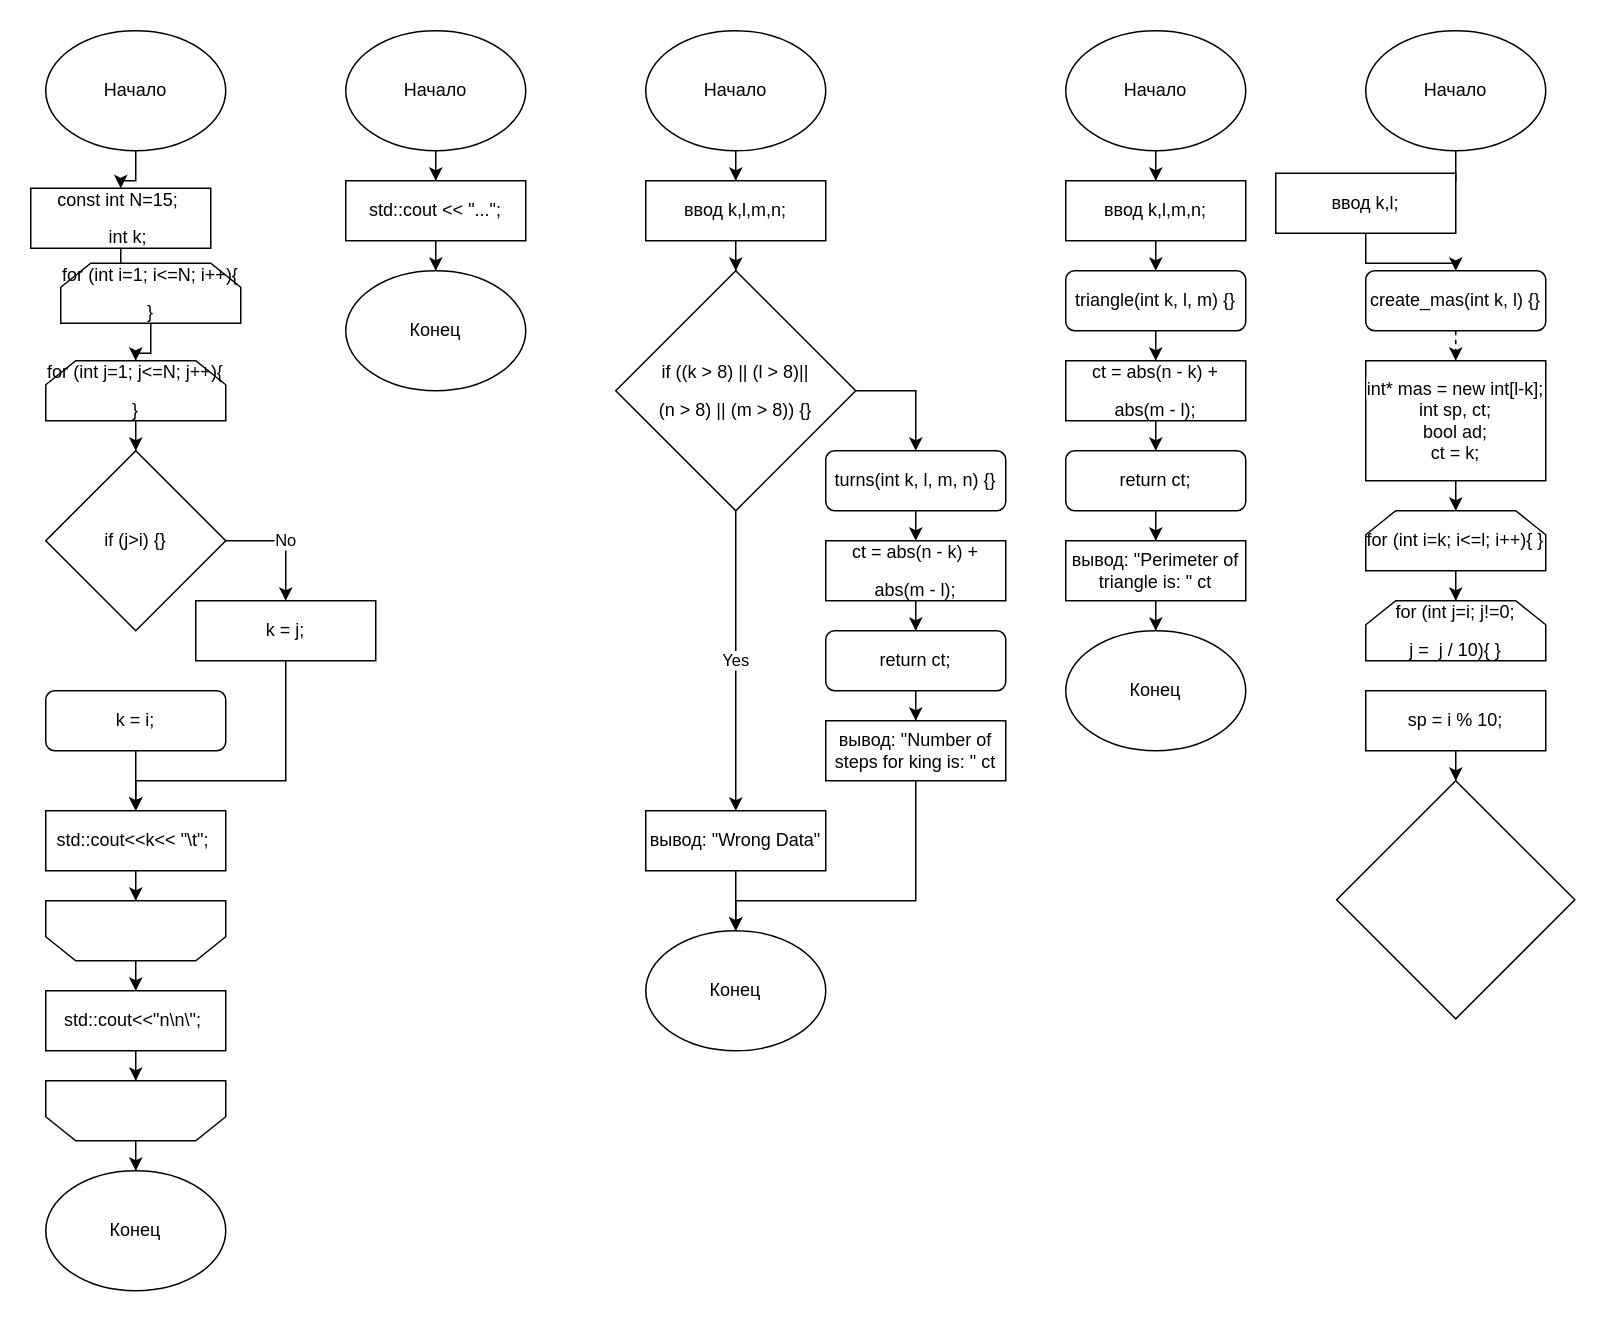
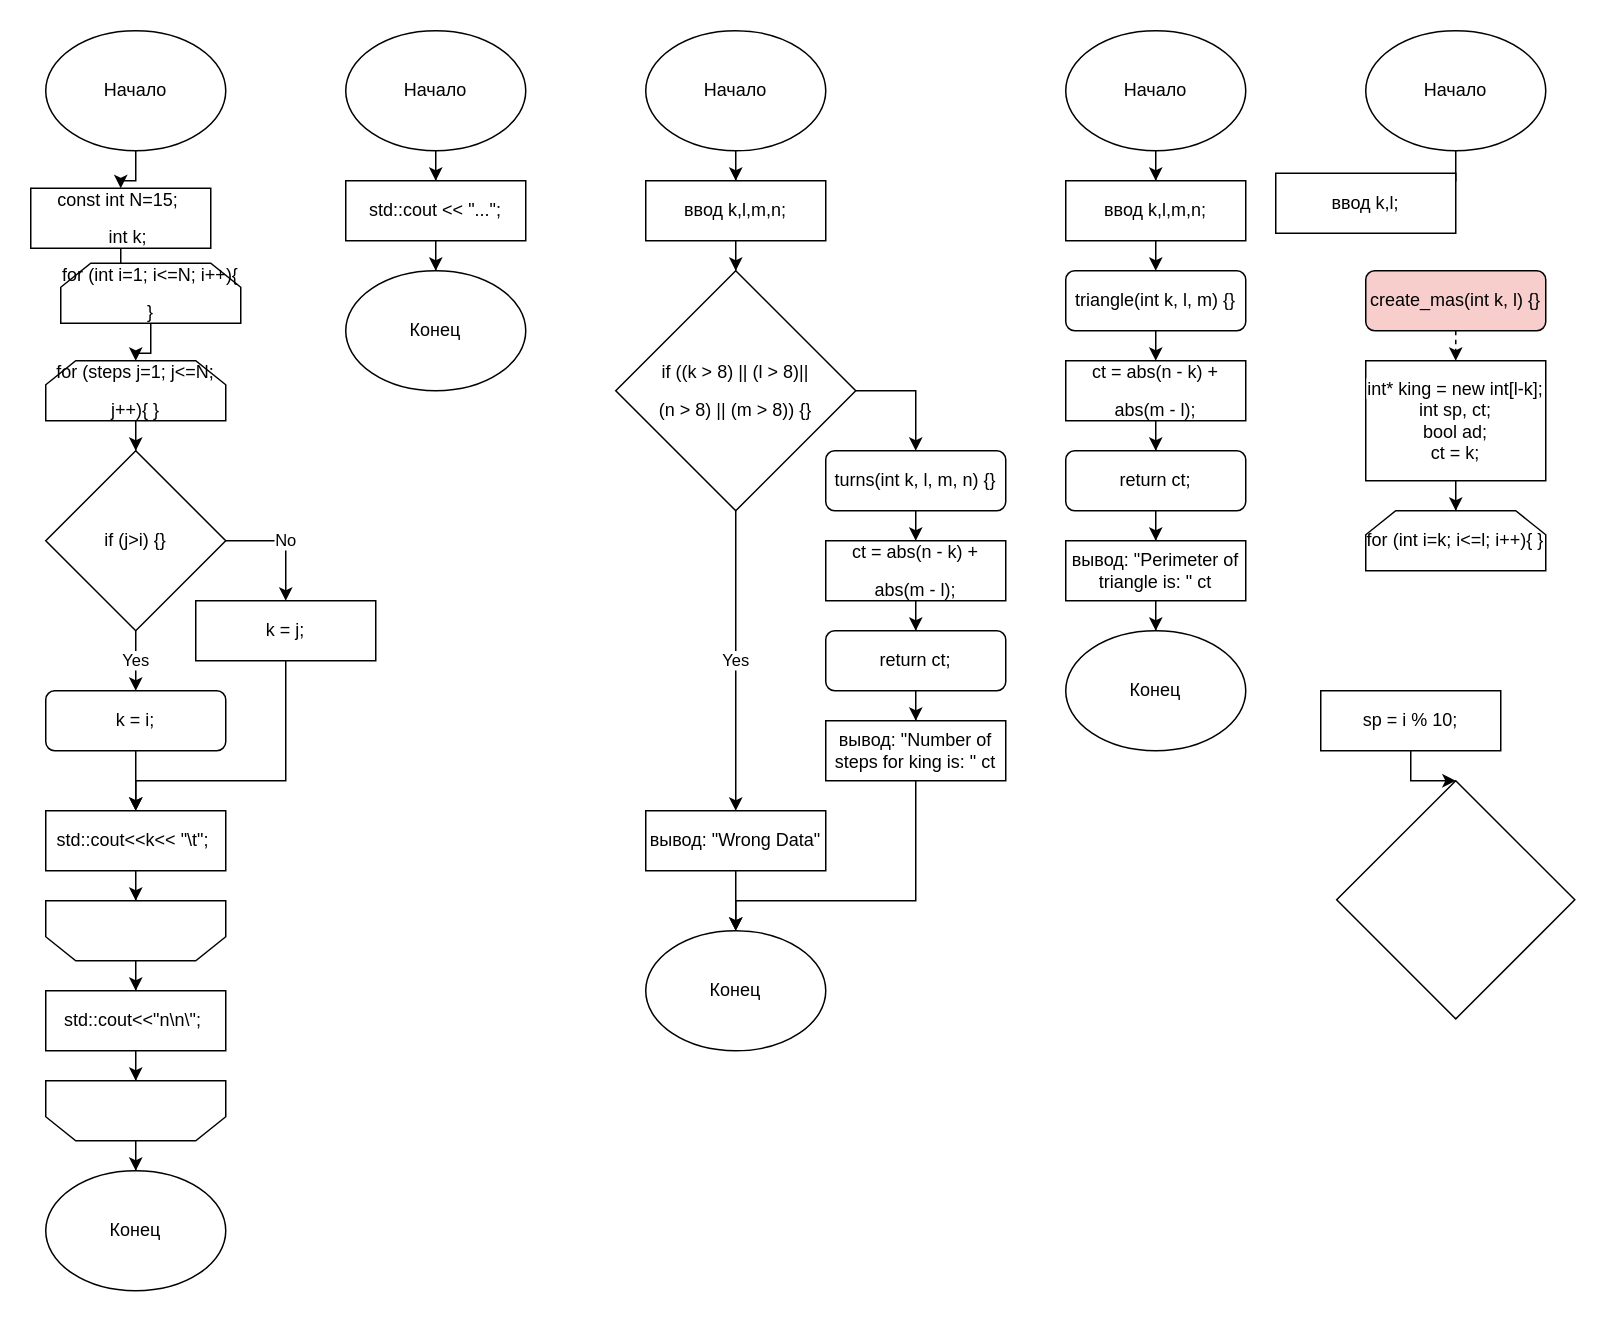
- <mxCell id="64" value="" style="edgeStyle=orthogonalEdgeStyle;rounded=0;orthogonalLoop=1;jettySize=auto;html=1;" edge="1" parent="1" source="65" target="66"><mxGeometry relative="1" as="geometry" /></mxCell>
- <mxCell id="66" value="create_mas(int k, l) {}" style="rounded=1;whiteSpace=wrap;html=1;" vertex="1" parent="1"><mxGeometry x="910" y="180" width="120" height="40" as="geometry" /></mxCell>
+ <mxCell id="66" value="create_mas(int k, l) {}" style="rounded=1;whiteSpace=wrap;html=1;fillColor=#f8cecc;" vertex="1" parent="1"><mxGeometry x="910" y="180" width="120" height="40" as="geometry" /></mxCell>
- <mxCell id="9" value="&lt;font style=&quot;font-size: 12px&quot;&gt;&lt;span style=&quot;line-height: 24.821px ; font-family: &amp;#34;calibri&amp;#34; , &amp;#34;calibri_embeddedfont&amp;#34; , &amp;#34;calibri_msfontservice&amp;#34; , sans-serif&quot; class=&quot;TextRun SCXW25673797 BCX2&quot; lang=&quot;RU-RU&quot;&gt;&lt;span class=&quot;NormalTextRun SCXW25673797 BCX2&quot;&gt;&lt;/span&gt;&lt;span class=&quot;SpellingError SCXW25673797 BCX2&quot;&gt;for&lt;/span&gt;&lt;span class=&quot;NormalTextRun SCXW25673797 BCX2&quot;&gt; &lt;/span&gt;&lt;span class=&quot;NormalTextRun SCXW25673797 BCX2&quot;&gt;(&lt;/span&gt;&lt;span class=&quot;SpellingError SCXW25673797 BCX2&quot;&gt;int&lt;/span&gt;&lt;span class=&quot;NormalTextRun SCXW25673797 BCX2&quot;&gt; &lt;/span&gt;&lt;span class=&quot;NormalTextRun SCXW25673797 BCX2&quot;&gt;j=&lt;/span&gt;&lt;span class=&quot;NormalTextRun SCXW25673797 BCX2&quot;&gt;1&lt;/span&gt;&lt;span class=&quot;NormalTextRun SCXW25673797 BCX2&quot;&gt;; &lt;/span&gt;&lt;span class=&quot;ContextualSpellingAndGrammarError SCXW25673797 BCX2&quot;&gt;j&amp;lt;&lt;/span&gt;&lt;span class=&quot;NormalTextRun SCXW25673797 BCX2&quot;&gt;=N&lt;/span&gt;&lt;span class=&quot;NormalTextRun SCXW25673797 BCX2&quot;&gt;; &lt;/span&gt;&lt;span class=&quot;NormalTextRun SCXW25673797 BCX2&quot;&gt;j+&lt;/span&gt;&lt;span class=&quot;ContextualSpellingAndGrammarError SCXW25673797 BCX2&quot;&gt;+){&lt;/span&gt;&lt;/span&gt;&lt;/font&gt;&lt;span class=&quot;LineBreakBlob BlobObject DragDrop SCXW25673797 BCX2&quot; style=&quot;line-height: 24.821px ; font-family: &amp;#34;wordvisicarriagereturn_msfontservice&amp;#34; , &amp;#34;calibri&amp;#34; , &amp;#34;calibri_embeddedfont&amp;#34; , &amp;#34;calibri_msfontservice&amp;#34; , sans-serif&quot;&gt;&lt;font style=&quot;font-size: 12px&quot;&gt;&lt;span class=&quot;SCXW25673797 BCX2&quot;&gt; &lt;/span&gt;&lt;/font&gt;}&lt;br class=&quot;SCXW25673797 BCX2&quot;&gt;&lt;/span&gt;&lt;span style=&quot;line-height: 24.821px ; font-family: &amp;#34;calibri&amp;#34; , &amp;#34;calibri_embeddedfont&amp;#34; , &amp;#34;calibri_msfontservice&amp;#34; , sans-serif&quot; class=&quot;TextRun SCXW25673797 BCX2&quot; lang=&quot;RU-RU&quot;&gt;&lt;span class=&quot;NormalTextRun SCXW25673797 BCX2&quot;&gt;&lt;/span&gt;&lt;/span&gt;" style="shape=loopLimit;whiteSpace=wrap;html=1;" vertex="1" parent="1"><mxGeometry x="30" y="240" width="120" height="40" as="geometry" /></mxCell>
+ <mxCell id="9" value="&lt;font style=&quot;font-size: 12px&quot;&gt;&lt;span style=&quot;line-height: 24.821px ; font-family: &amp;#34;calibri&amp;#34; , &amp;#34;calibri_embeddedfont&amp;#34; , &amp;#34;calibri_msfontservice&amp;#34; , sans-serif&quot; class=&quot;TextRun SCXW25673797 BCX2&quot; lang=&quot;RU-RU&quot;&gt;&lt;span class=&quot;NormalTextRun SCXW25673797 BCX2&quot;&gt;&lt;/span&gt;&lt;span class=&quot;SpellingError SCXW25673797 BCX2&quot;&gt;for&lt;/span&gt;&lt;span class=&quot;NormalTextRun SCXW25673797 BCX2&quot;&gt; &lt;/span&gt;&lt;span class=&quot;NormalTextRun SCXW25673797 BCX2&quot;&gt;(&lt;/span&gt;&lt;span class=&quot;SpellingError SCXW25673797 BCX2&quot;&gt;steps&lt;/span&gt;&lt;span class=&quot;NormalTextRun SCXW25673797 BCX2&quot;&gt; &lt;/span&gt;&lt;span class=&quot;NormalTextRun SCXW25673797 BCX2&quot;&gt;j=&lt;/span&gt;&lt;span class=&quot;NormalTextRun SCXW25673797 BCX2&quot;&gt;1&lt;/span&gt;&lt;span class=&quot;NormalTextRun SCXW25673797 BCX2&quot;&gt;; &lt;/span&gt;&lt;span class=&quot;ContextualSpellingAndGrammarError SCXW25673797 BCX2&quot;&gt;j&amp;lt;&lt;/span&gt;&lt;span class=&quot;NormalTextRun SCXW25673797 BCX2&quot;&gt;=N&lt;/span&gt;&lt;span class=&quot;NormalTextRun SCXW25673797 BCX2&quot;&gt;; &lt;/span&gt;&lt;span class=&quot;NormalTextRun SCXW25673797 BCX2&quot;&gt;j+&lt;/span&gt;&lt;span class=&quot;ContextualSpellingAndGrammarError SCXW25673797 BCX2&quot;&gt;+){&lt;/span&gt;&lt;/span&gt;&lt;/font&gt;&lt;span class=&quot;LineBreakBlob BlobObject DragDrop SCXW25673797 BCX2&quot; style=&quot;line-height: 24.821px ; font-family: &amp;#34;wordvisicarriagereturn_msfontservice&amp;#34; , &amp;#34;calibri&amp;#34; , &amp;#34;calibri_embeddedfont&amp;#34; , &amp;#34;calibri_msfontservice&amp;#34; , sans-serif&quot;&gt;&lt;font style=&quot;font-size: 12px&quot;&gt;&lt;span class=&quot;SCXW25673797 BCX2&quot;&gt; &lt;/span&gt;&lt;/font&gt;}&lt;br class=&quot;SCXW25673797 BCX2&quot;&gt;&lt;/span&gt;&lt;span style=&quot;line-height: 24.821px ; font-family: &amp;#34;calibri&amp;#34; , &amp;#34;calibri_embeddedfont&amp;#34; , &amp;#34;calibri_msfontservice&amp;#34; , sans-serif&quot; class=&quot;TextRun SCXW25673797 BCX2&quot; lang=&quot;RU-RU&quot;&gt;&lt;span class=&quot;NormalTextRun SCXW25673797 BCX2&quot;&gt;&lt;/span&gt;&lt;/span&gt;" style="shape=loopLimit;whiteSpace=wrap;html=1;" vertex="1" parent="1"><mxGeometry x="30" y="240" width="120" height="40" as="geometry" /></mxCell>
- <mxCell id="68" value="&lt;pre&gt;&lt;font face=&quot;Helvetica&quot;&gt;&lt;span style=&quot;background-color: rgb(255 , 255 , 255)&quot;&gt;int* mas = new int[l-k];&lt;br&gt;int sp, ct;&lt;br&gt;bool ad;&lt;br&gt;ct = k;&lt;/span&gt;&lt;/font&gt;&lt;/pre&gt;" style="rounded=0;whiteSpace=wrap;html=1;" vertex="1" parent="1"><mxGeometry x="910" y="240" width="120" height="80" as="geometry" /></mxCell>
+ <mxCell id="68" value="&lt;pre&gt;&lt;font face=&quot;Helvetica&quot;&gt;&lt;span style=&quot;background-color: rgb(255 , 255 , 255)&quot;&gt;int* king = new int[l-k];&lt;br&gt;int sp, ct;&lt;br&gt;bool ad;&lt;br&gt;ct = k;&lt;/span&gt;&lt;/font&gt;&lt;/pre&gt;" style="rounded=0;whiteSpace=wrap;html=1;" vertex="1" parent="1"><mxGeometry x="910" y="240" width="120" height="80" as="geometry" /></mxCell>
- <mxCell id="70" value="" style="edgeStyle=orthogonalEdgeStyle;rounded=0;orthogonalLoop=1;jettySize=auto;html=1;" edge="1" parent="1" source="71" target="72"><mxGeometry relative="1" as="geometry" /></mxCell>
- <mxCell id="72" value="&lt;div&gt;&lt;font style=&quot;font-size: 12px&quot;&gt;&lt;span style=&quot;line-height: 24.821px ; font-family: &amp;#34;calibri&amp;#34; , &amp;#34;calibri_embeddedfont&amp;#34; , &amp;#34;calibri_msfontservice&amp;#34; , sans-serif&quot; class=&quot;TextRun SCXW25673797 BCX2&quot; lang=&quot;RU-RU&quot;&gt;&lt;span class=&quot;NormalTextRun SCXW25673797 BCX2&quot;&gt;&lt;/span&gt;&lt;span class=&quot;SpellingError SCXW25673797 BCX2&quot;&gt;for&lt;/span&gt;&lt;span class=&quot;NormalTextRun SCXW25673797 BCX2&quot;&gt; &lt;/span&gt;&lt;span class=&quot;NormalTextRun SCXW25673797 BCX2&quot;&gt;(&lt;/span&gt;&lt;span class=&quot;SpellingError SCXW25673797 BCX2&quot;&gt;int&lt;/span&gt;&lt;span class=&quot;NormalTextRun SCXW25673797 BCX2&quot;&gt; &lt;/span&gt;&lt;span class=&quot;NormalTextRun SCXW25673797 BCX2&quot;&gt;j=&lt;/span&gt;&lt;span class=&quot;NormalTextRun SCXW25673797 BCX2&quot;&gt;i&lt;/span&gt;&lt;span class=&quot;NormalTextRun SCXW25673797 BCX2&quot;&gt;; &lt;/span&gt;&lt;span class=&quot;ContextualSpellingAndGrammarError SCXW25673797 BCX2&quot;&gt;j!&lt;/span&gt;&lt;span class=&quot;NormalTextRun SCXW25673797 BCX2&quot;&gt;=0&lt;/span&gt;&lt;span class=&quot;NormalTextRun SCXW25673797 BCX2&quot;&gt;; &lt;/span&gt;&lt;span class=&quot;NormalTextRun SCXW25673797 BCX2&quot;&gt;&lt;br&gt;&lt;/span&gt;&lt;/span&gt;&lt;/font&gt;&lt;/div&gt;&lt;div&gt;&lt;font style=&quot;font-size: 12px&quot;&gt;&lt;span style=&quot;line-height: 24.821px ; font-family: &amp;#34;calibri&amp;#34; , &amp;#34;calibri_embeddedfont&amp;#34; , &amp;#34;calibri_msfontservice&amp;#34; , sans-serif&quot; class=&quot;TextRun SCXW25673797 BCX2&quot; lang=&quot;RU-RU&quot;&gt;&lt;span class=&quot;NormalTextRun SCXW25673797 BCX2&quot;&gt;j =&amp;nbsp; j / 10&lt;/span&gt;&lt;span class=&quot;ContextualSpellingAndGrammarError SCXW25673797 BCX2&quot;&gt;){&lt;/span&gt;&lt;/span&gt;&lt;/font&gt;&lt;span class=&quot;LineBreakBlob BlobObject DragDrop SCXW25673797 BCX2&quot; style=&quot;line-height: 24.821px ; font-family: &amp;#34;wordvisicarriagereturn_msfontservice&amp;#34; , &amp;#34;calibri&amp;#34; , &amp;#34;calibri_embeddedfont&amp;#34; , &amp;#34;calibri_msfontservice&amp;#34; , sans-serif&quot;&gt;&lt;font style=&quot;font-size: 12px&quot;&gt;&lt;span class=&quot;SCXW25673797 BCX2&quot;&gt; &lt;/span&gt;&lt;/font&gt;}&lt;/span&gt;&lt;/div&gt;&lt;div&gt;&lt;span class=&quot;LineBreakBlob BlobObject DragDrop SCXW25673797 BCX2&quot; style=&quot;line-height: 24.821px ; font-family: &amp;#34;wordvisicarriagereturn_msfontservice&amp;#34; , &amp;#34;calibri&amp;#34; , &amp;#34;calibri_embeddedfont&amp;#34; , &amp;#34;calibri_msfontservice&amp;#34; , sans-serif&quot;&gt;&lt;/span&gt;&lt;/div&gt;&lt;span style=&quot;line-height: 24.821px ; font-family: &amp;#34;calibri&amp;#34; , &amp;#34;calibri_embeddedfont&amp;#34; , &amp;#34;calibri_msfontservice&amp;#34; , sans-serif&quot; class=&quot;TextRun SCXW25673797 BCX2&quot; lang=&quot;RU-RU&quot;&gt;&lt;span class=&quot;NormalTextRun SCXW25673797 BCX2&quot;&gt;&lt;/span&gt;&lt;/span&gt;" style="shape=loopLimit;whiteSpace=wrap;html=1;" vertex="1" parent="1"><mxGeometry x="910" y="400" width="120" height="40" as="geometry" /></mxCell>
+ <mxCell id="10" value="Yes" style="edgeStyle=orthogonalEdgeStyle;rounded=0;orthogonalLoop=1;jettySize=auto;html=1;" edge="1" parent="1" source="12" target="14"><mxGeometry relative="1" as="geometry"><mxPoint as="offset" /></mxGeometry></mxCell>
- <mxCell id="74" value="sp = i % 10;" style="rounded=0;whiteSpace=wrap;html=1;" vertex="1" parent="1"><mxGeometry x="910" y="460" width="120" height="40" as="geometry" /></mxCell>
+ <mxCell id="74" value="sp = i % 10;" style="rounded=0;whiteSpace=wrap;html=1;" vertex="1" parent="1"><mxGeometry x="880" y="460" width="120" height="40" as="geometry" /></mxCell>
